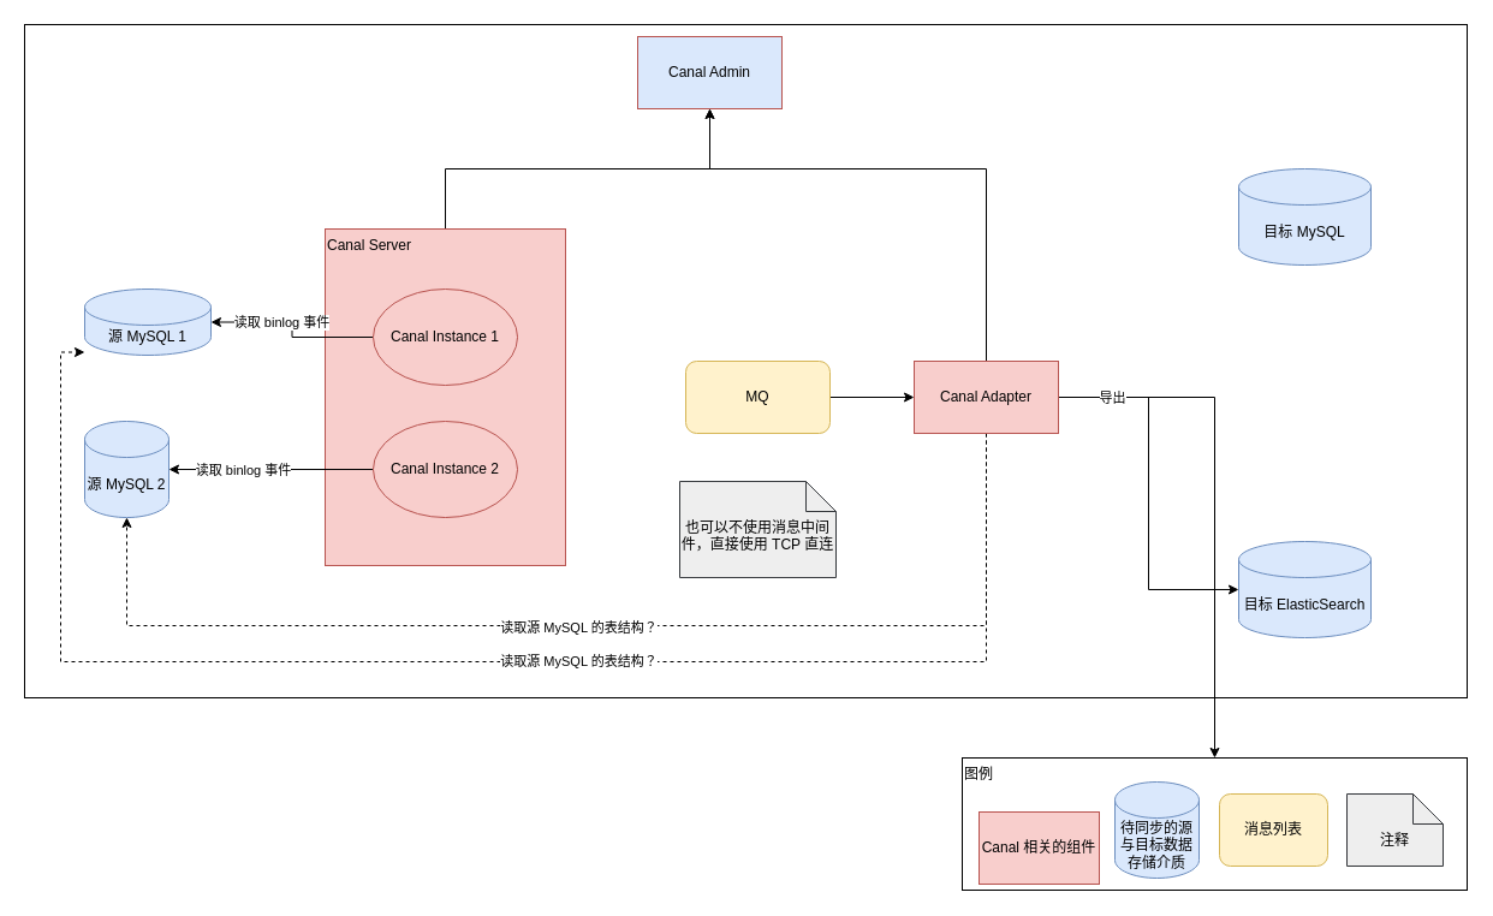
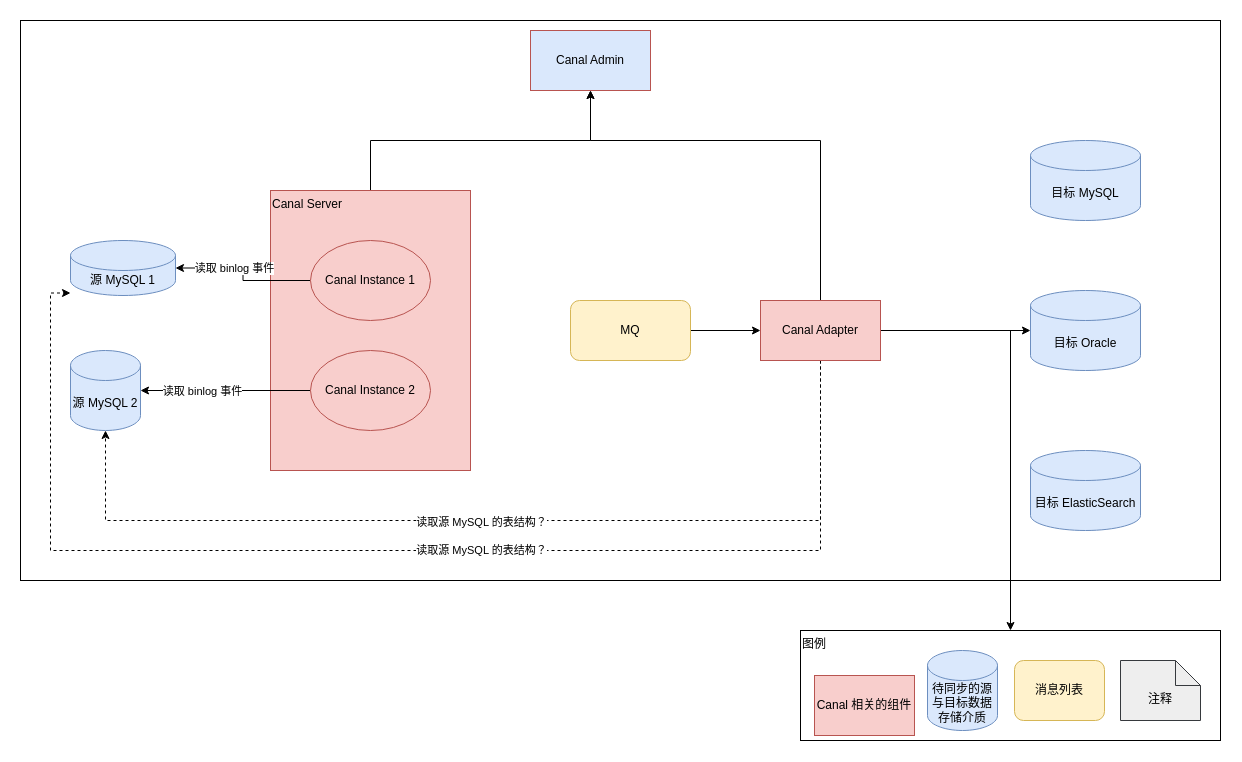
+ <mxCell id="21" style="edgeStyle=orthogonalEdgeStyle;rounded=0;orthogonalLoop=1;jettySize=auto;html=1;exitX=1;exitY=0.5;exitDx=0;exitDy=0;entryX=0;entryY=0.5;entryDx=0;entryDy=0;entryPerimeter=0;" parent="1" source="24" target="27" edge="1"><mxGeometry relative="1" as="geometry" /></mxCell>
+ <mxCell id="27" value="目标 Oracle" style="shape=cylinder3;whiteSpace=wrap;html=1;boundedLbl=1;backgroundOutline=1;size=15;fillColor=#dae8fc;strokeColor=#6c8ebf;" parent="1" vertex="1"><mxGeometry x="1030" y="290" width="110" height="80" as="geometry" /></mxCell>
- <mxCell id="29" value="也可以不使用消息中间件，直接使用 TCP 直连" style="shape=note2;boundedLbl=1;whiteSpace=wrap;html=1;size=25;verticalAlign=top;align=center;fillColor=#eeeeee;strokeColor=#36393d;" parent="1" vertex="1"><mxGeometry x="565" y="400" width="130" height="80" as="geometry" /></mxCell>
- <mxCell id="22" style="edgeStyle=orthogonalEdgeStyle;rounded=0;orthogonalLoop=1;jettySize=auto;html=1;exitX=1;exitY=0.5;exitDx=0;exitDy=0;entryX=0;entryY=0.5;entryDx=0;entryDy=0;entryPerimeter=0;" parent="1" source="24" target="28" edge="1"><mxGeometry relative="1" as="geometry" /></mxCell>
- <mxCell id="23" value="导出" style="edgeLabel;html=1;align=center;verticalAlign=middle;resizable=0;points=[];" parent="22" vertex="1" connectable="0"><mxGeometry x="-0.648" y="-2" relative="1" as="geometry"><mxPoint x="-11" y="-2" as="offset" /></mxGeometry></mxCell>
